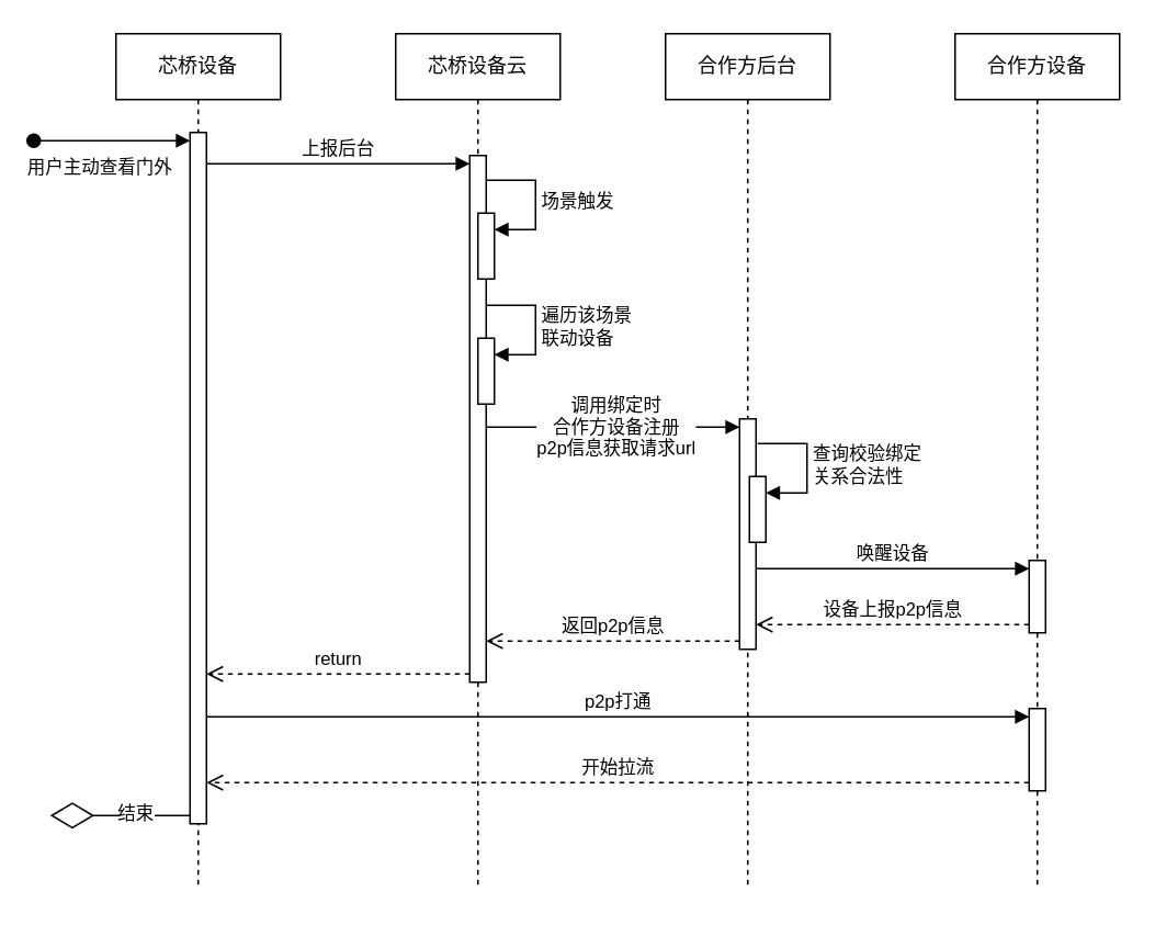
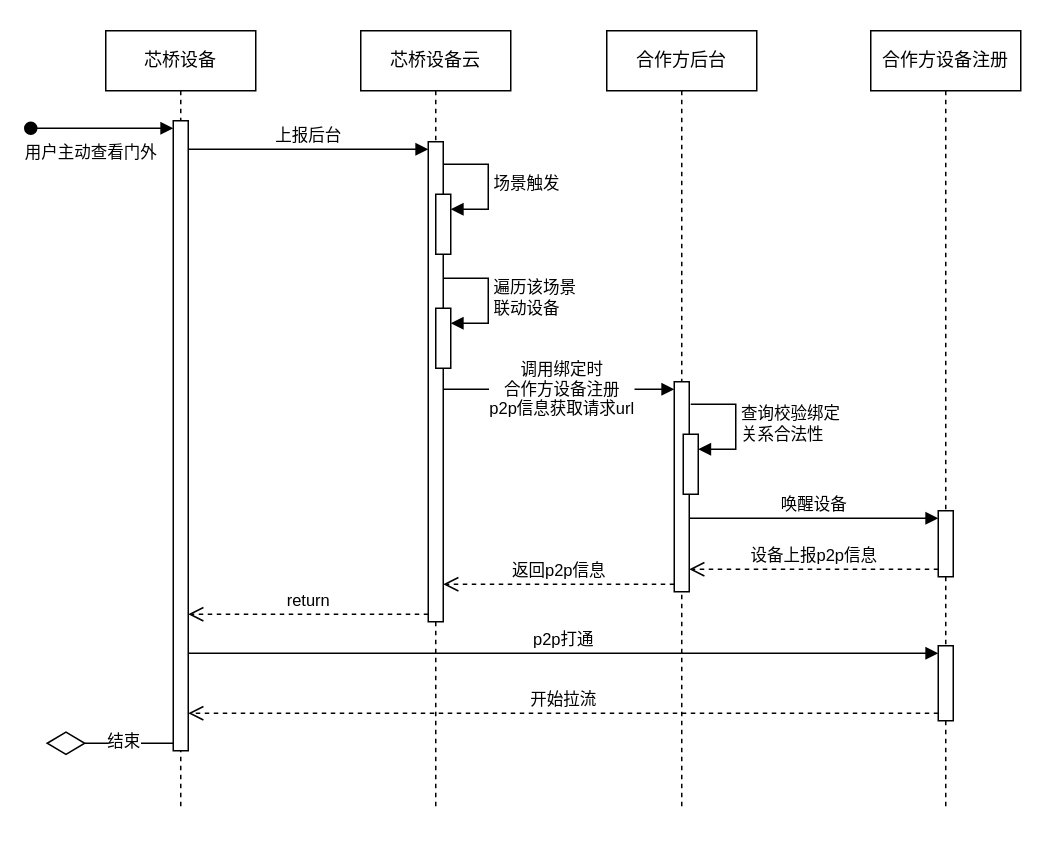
- <mxCell id="14" value="合作方设备" style="shape=umlLifeline;perimeter=lifelinePerimeter;whiteSpace=wrap;html=1;container=1;dropTarget=0;collapsible=0;recursiveResize=0;outlineConnect=0;portConstraint=eastwest;newEdgeStyle={&quot;curved&quot;:0,&quot;rounded&quot;:0};" parent="1" vertex="1"><mxGeometry x="580" y="20" width="100" height="520" as="geometry" /></mxCell>
+ <mxCell id="14" value="合作方设备注册" style="shape=umlLifeline;perimeter=lifelinePerimeter;whiteSpace=wrap;html=1;container=1;dropTarget=0;collapsible=0;recursiveResize=0;outlineConnect=0;portConstraint=eastwest;newEdgeStyle={&quot;curved&quot;:0,&quot;rounded&quot;:0};" parent="1" vertex="1"><mxGeometry x="580" y="20" width="100" height="520" as="geometry" /></mxCell>
